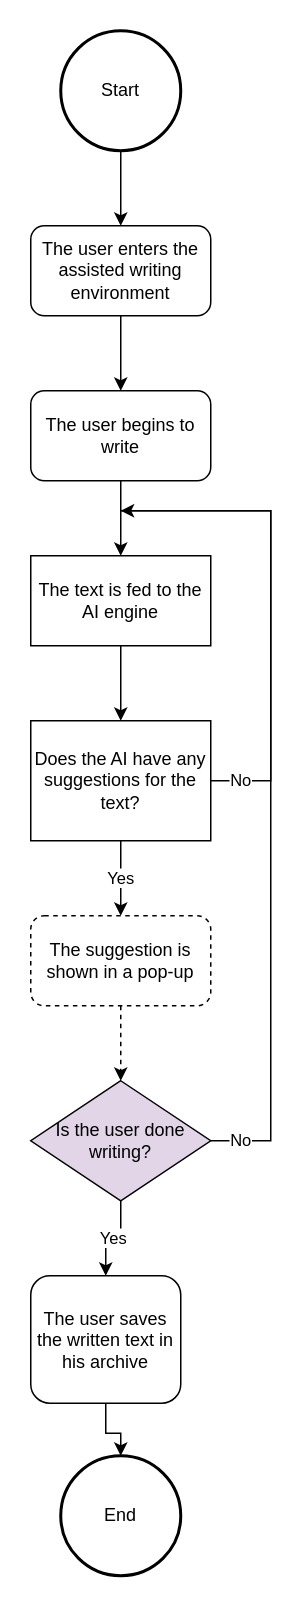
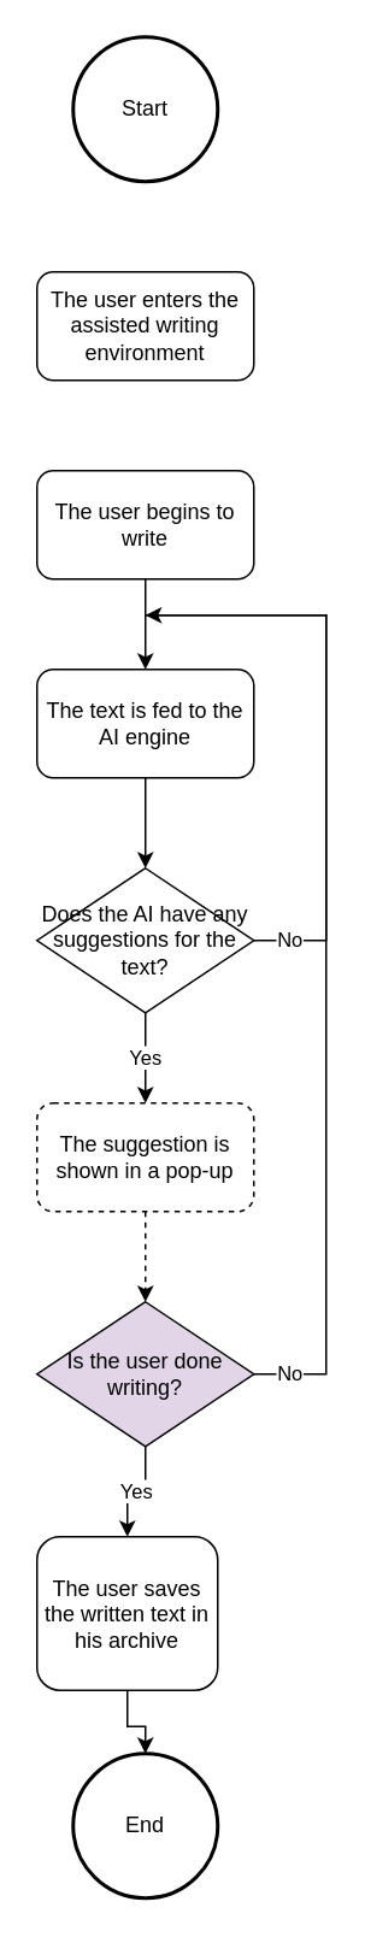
- <mxCell id="3" style="edgeStyle=orthogonalEdgeStyle;rounded=0;orthogonalLoop=1;jettySize=auto;html=1;" parent="1" source="4" target="6" edge="1"><mxGeometry relative="1" as="geometry" /></mxCell>
- <mxCell id="5" style="edgeStyle=orthogonalEdgeStyle;rounded=0;orthogonalLoop=1;jettySize=auto;html=1;" parent="1" source="6" target="8" edge="1"><mxGeometry relative="1" as="geometry" /></mxCell>
- <mxCell id="10" value="The text is fed to the AI engine" style="whiteSpace=wrap;html=1;rounded=0;" parent="1" vertex="1"><mxGeometry x="20" y="370" width="120" height="60" as="geometry" /></mxCell>
+ <mxCell id="10" value="The text is fed to the AI engine" style="rounded=1;whiteSpace=wrap;html=1;" parent="1" vertex="1"><mxGeometry x="20" y="370" width="120" height="60" as="geometry" /></mxCell>
- <mxCell id="13" value="Does the AI have any suggestions for the text?" style="whiteSpace=wrap;html=1;rounded=0;" parent="1" vertex="1"><mxGeometry x="20" y="480" width="120" height="80" as="geometry" /></mxCell>
+ <mxCell id="13" value="Does the AI have any suggestions for the text?" style="rhombus;whiteSpace=wrap;html=1;" parent="1" vertex="1"><mxGeometry x="20" y="480" width="120" height="80" as="geometry" /></mxCell>
